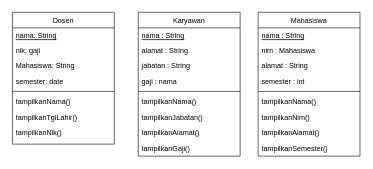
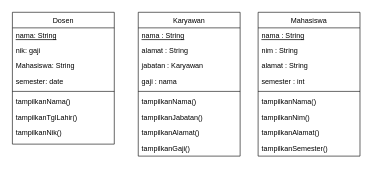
- <mxCell id="23" value="nim : Mahasiswa" style="text;align=left;verticalAlign=top;spacingLeft=4;spacingRight=4;overflow=hidden;rotatable=0;points=[[0,0.5],[1,0.5]];portConstraint=eastwest;fillColor=none;" vertex="1" parent="21"><mxGeometry y="50" width="170" height="26" as="geometry" /></mxCell>
+ <mxCell id="23" value="nim : String" style="text;align=left;verticalAlign=top;spacingLeft=4;spacingRight=4;overflow=hidden;rotatable=0;points=[[0,0.5],[1,0.5]];portConstraint=eastwest;fillColor=none;" vertex="1" parent="21"><mxGeometry y="50" width="170" height="26" as="geometry" /></mxCell>
- <mxCell id="14" value="jabatan : String" style="text;align=left;verticalAlign=top;spacingLeft=4;spacingRight=4;overflow=hidden;rotatable=0;points=[[0,0.5],[1,0.5]];portConstraint=eastwest;fillColor=none;" vertex="1" parent="11"><mxGeometry y="76" width="170" height="26" as="geometry" /></mxCell>
+ <mxCell id="14" value="jabatan : Karyawan" style="text;align=left;verticalAlign=top;spacingLeft=4;spacingRight=4;overflow=hidden;rotatable=0;points=[[0,0.5],[1,0.5]];portConstraint=eastwest;fillColor=none;" vertex="1" parent="11"><mxGeometry y="76" width="170" height="26" as="geometry" /></mxCell>
